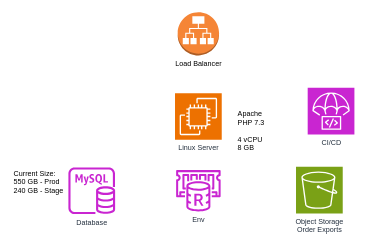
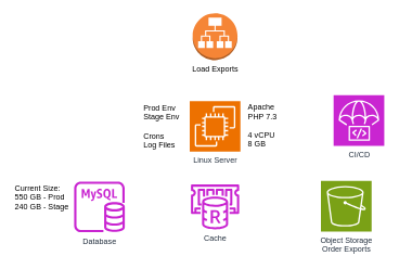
- <mxCell id="8" value="Load Balancer" style="outlineConnect=0;dashed=0;verticalLabelPosition=bottom;verticalAlign=top;align=center;html=1;shape=mxgraph.aws3.application_load_balancer;fillColor=#F58536;gradientColor=none;" vertex="1" parent="1"><mxGeometry x="295.5" y="20" width="69" height="72" as="geometry" /></mxCell>
+ <mxCell id="8" value="Load Exports" style="outlineConnect=0;dashed=0;verticalLabelPosition=bottom;verticalAlign=top;align=center;html=1;shape=mxgraph.aws3.application_load_balancer;fillColor=#F58536;gradientColor=none;" vertex="1" parent="1"><mxGeometry x="295.5" y="20" width="69" height="72" as="geometry" /></mxCell>
+ <mxCell id="10" value="&lt;div&gt;Prod Env&lt;/div&gt;&lt;div&gt;Stage Env&lt;/div&gt;&lt;div&gt;&lt;br&gt;&lt;/div&gt;&lt;div&gt;Crons&lt;/div&gt;&lt;div&gt;Log Files&lt;/div&gt;" style="text;html=1;align=left;verticalAlign=middle;whiteSpace=wrap;rounded=0;" vertex="1" parent="1"><mxGeometry x="218" y="143.5" width="68" height="101" as="geometry" /></mxCell>
- <mxCell id="3" value="&lt;span style=&quot;background-color: transparent; color: light-dark(rgb(0, 0, 0), rgb(255, 255, 255));&quot;&gt;Apache&amp;nbsp;&lt;/span&gt;&lt;div&gt;PHP 7.3&lt;/div&gt;&lt;div&gt;&lt;br&gt;&lt;/div&gt;&lt;div&gt;4 vCPU&lt;/div&gt;&lt;div&gt;8 GB&lt;/div&gt;&lt;div&gt;&lt;br&gt;&lt;/div&gt;" style="text;html=1;align=left;verticalAlign=middle;whiteSpace=wrap;rounded=0;" vertex="1" parent="1"><mxGeometry x="394" y="174" width="56" height="101" as="geometry" /></mxCell>
+ <mxCell id="3" value="&lt;span style=&quot;background-color: transparent; color: light-dark(rgb(0, 0, 0), rgb(255, 255, 255));&quot;&gt;Apache&amp;nbsp;&lt;/span&gt;&lt;div&gt;PHP 7.3&lt;/div&gt;&lt;div&gt;&lt;br&gt;&lt;/div&gt;&lt;div&gt;4 vCPU&lt;/div&gt;&lt;div&gt;8 GB&lt;/div&gt;&lt;div&gt;&lt;br&gt;&lt;/div&gt;" style="text;html=1;align=left;verticalAlign=middle;whiteSpace=wrap;rounded=0;" vertex="1" parent="1"><mxGeometry x="379" y="149" width="56" height="101" as="geometry" /></mxCell>
- <mxCell id="5" value="Env" style="sketch=0;outlineConnect=0;fontColor=#232F3E;gradientColor=none;fillColor=#C925D1;strokeColor=none;dashed=0;verticalLabelPosition=bottom;verticalAlign=top;align=center;html=1;fontSize=12;fontStyle=0;aspect=fixed;pointerEvents=1;shape=mxgraph.aws4.elasticache_for_redis;" vertex="1" parent="1"><mxGeometry x="291" y="283.5" width="78" height="69" as="geometry" /></mxCell>
+ <mxCell id="5" value="Cache" style="sketch=0;outlineConnect=0;fontColor=#232F3E;gradientColor=none;fillColor=#C925D1;strokeColor=none;dashed=0;verticalLabelPosition=bottom;verticalAlign=top;align=center;html=1;fontSize=12;fontStyle=0;aspect=fixed;pointerEvents=1;shape=mxgraph.aws4.elasticache_for_redis;" vertex="1" parent="1"><mxGeometry x="291" y="283.5" width="78" height="69" as="geometry" /></mxCell>
